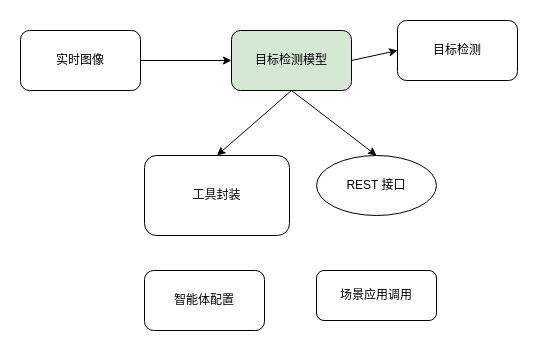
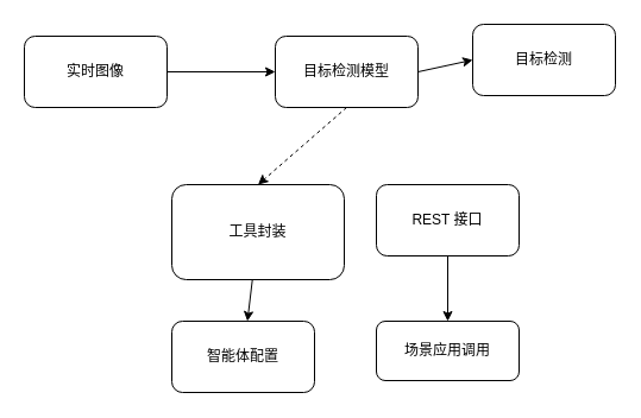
- <mxCell id="2" value="目标检测模型" style="rounded=1;whiteSpace=wrap;html=1;fillColor=#d5e8d4;" vertex="1" parent="1"><mxGeometry x="231" y="30" width="120" height="60" as="geometry" /></mxCell>
+ <mxCell id="2" value="目标检测模型" style="rounded=1;whiteSpace=wrap;html=1;" vertex="1" parent="1"><mxGeometry x="231" y="30" width="120" height="60" as="geometry" /></mxCell>
- <mxCell id="7" value="" style="endArrow=classic;html=1;rounded=0;exitX=0.5;exitY=1;exitDx=0;exitDy=0;entryX=0.5;entryY=0;entryDx=0;entryDy=0;" edge="1" parent="1" source="2" target="8"><mxGeometry width="50" height="50" relative="1" as="geometry"><mxPoint x="327" y="260" as="sourcePoint" /><mxPoint x="277" y="160" as="targetPoint" /></mxGeometry></mxCell>
+ <mxCell id="7" value="" style="endArrow=classic;html=1;rounded=0;exitX=0.5;exitY=1;exitDx=0;exitDy=0;entryX=0.5;entryY=0;entryDx=0;entryDy=0;dashed=1;" edge="1" parent="1" source="2" target="8"><mxGeometry width="50" height="50" relative="1" as="geometry"><mxPoint x="327" y="260" as="sourcePoint" /><mxPoint x="277" y="160" as="targetPoint" /></mxGeometry></mxCell>
- <mxCell id="12" value="" style="endArrow=classic;html=1;rounded=0;exitX=0.5;exitY=1;exitDx=0;exitDy=0;entryX=0.5;entryY=0;entryDx=0;entryDy=0;" edge="1" parent="1" source="2" target="11"><mxGeometry width="50" height="50" relative="1" as="geometry"><mxPoint x="327" y="260" as="sourcePoint" /><mxPoint x="377" y="210" as="targetPoint" /></mxGeometry></mxCell>
- <mxCell id="11" value="REST 接口" style="ellipse;whiteSpace=wrap;html=1;" vertex="1" parent="1"><mxGeometry x="316" y="155" width="120" height="60" as="geometry" /></mxCell>
+ <mxCell id="11" value="REST 接口" style="rounded=1;whiteSpace=wrap;html=1;" vertex="1" parent="1"><mxGeometry x="316" y="155" width="120" height="60" as="geometry" /></mxCell>
+ <mxCell id="14" value="" style="endArrow=classic;html=1;rounded=0;entryX=0.5;entryY=0;entryDx=0;entryDy=0;exitX=0.5;exitY=1;exitDx=0;exitDy=0;" edge="1" parent="1" source="11" target="13"><mxGeometry width="50" height="50" relative="1" as="geometry"><mxPoint x="327" y="260" as="sourcePoint" /><mxPoint x="377" y="210" as="targetPoint" /></mxGeometry></mxCell>
+ <mxCell id="10" value="" style="endArrow=classic;html=1;rounded=0;" edge="1" parent="1" source="8" target="9"><mxGeometry width="50" height="50" relative="1" as="geometry"><mxPoint x="287" y="100" as="sourcePoint" /><mxPoint x="287" y="168" as="targetPoint" /></mxGeometry></mxCell>
